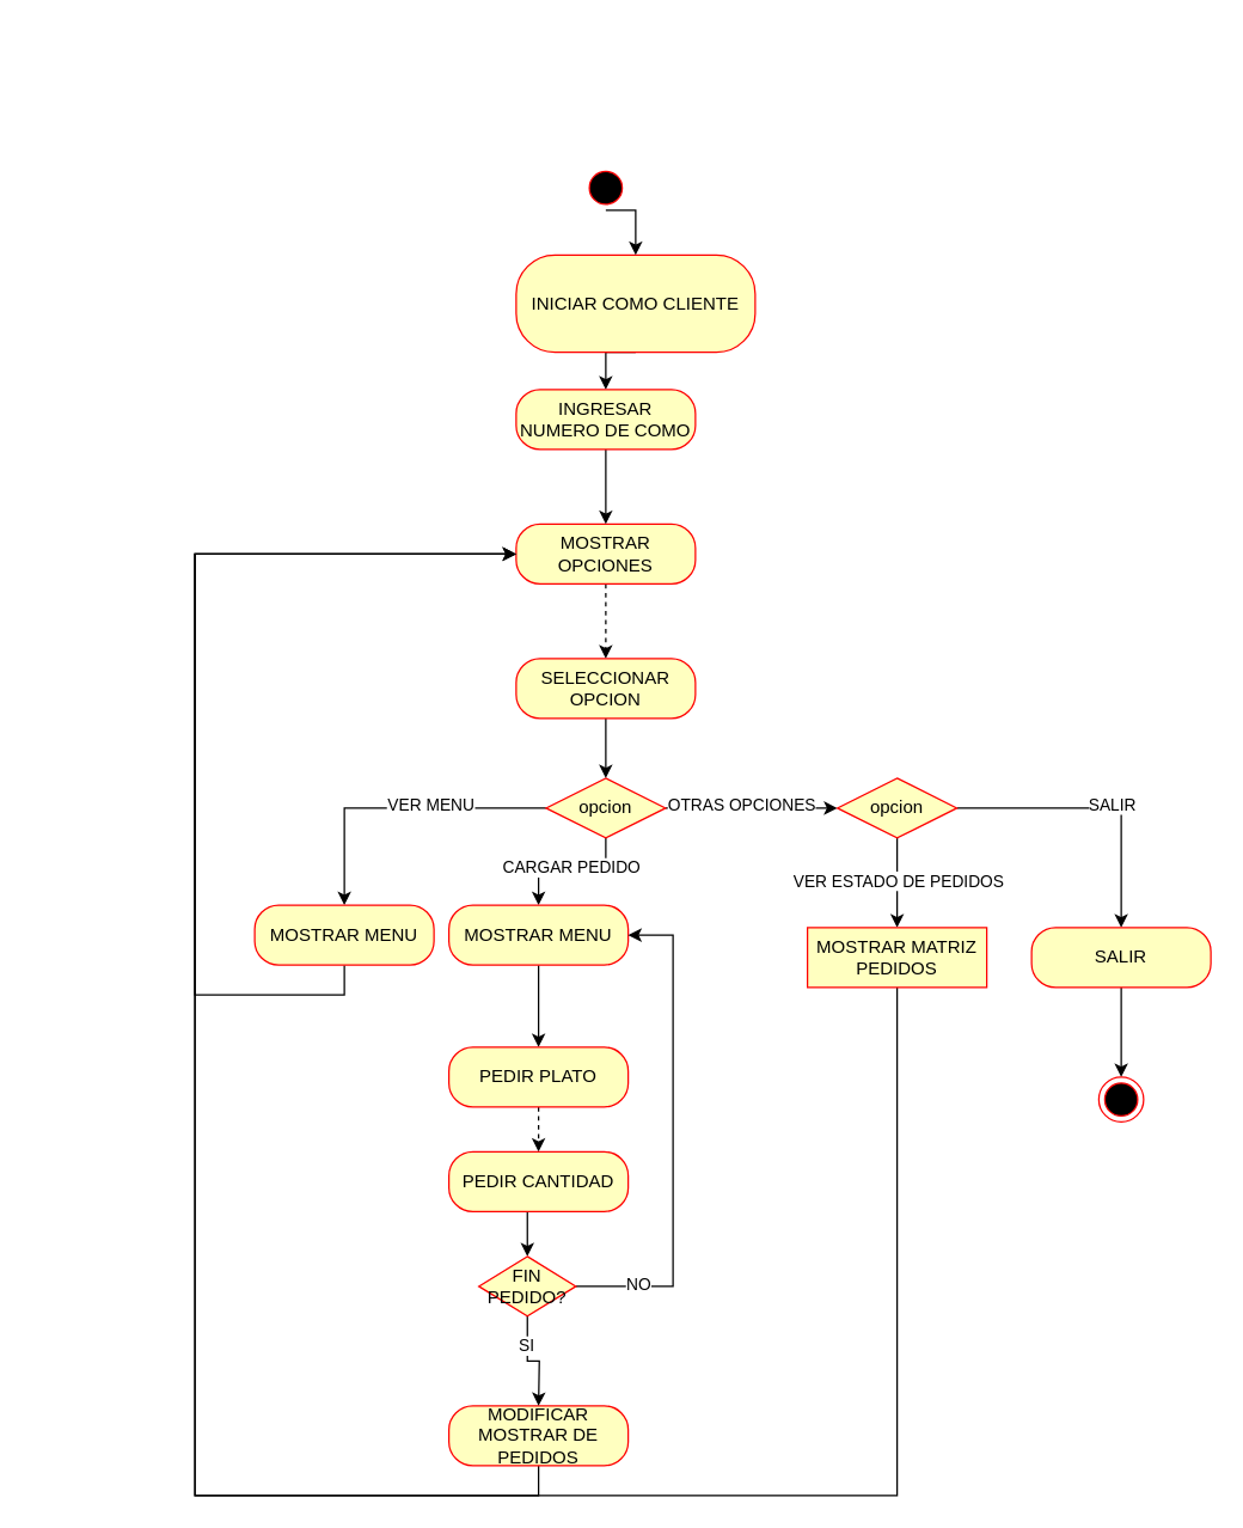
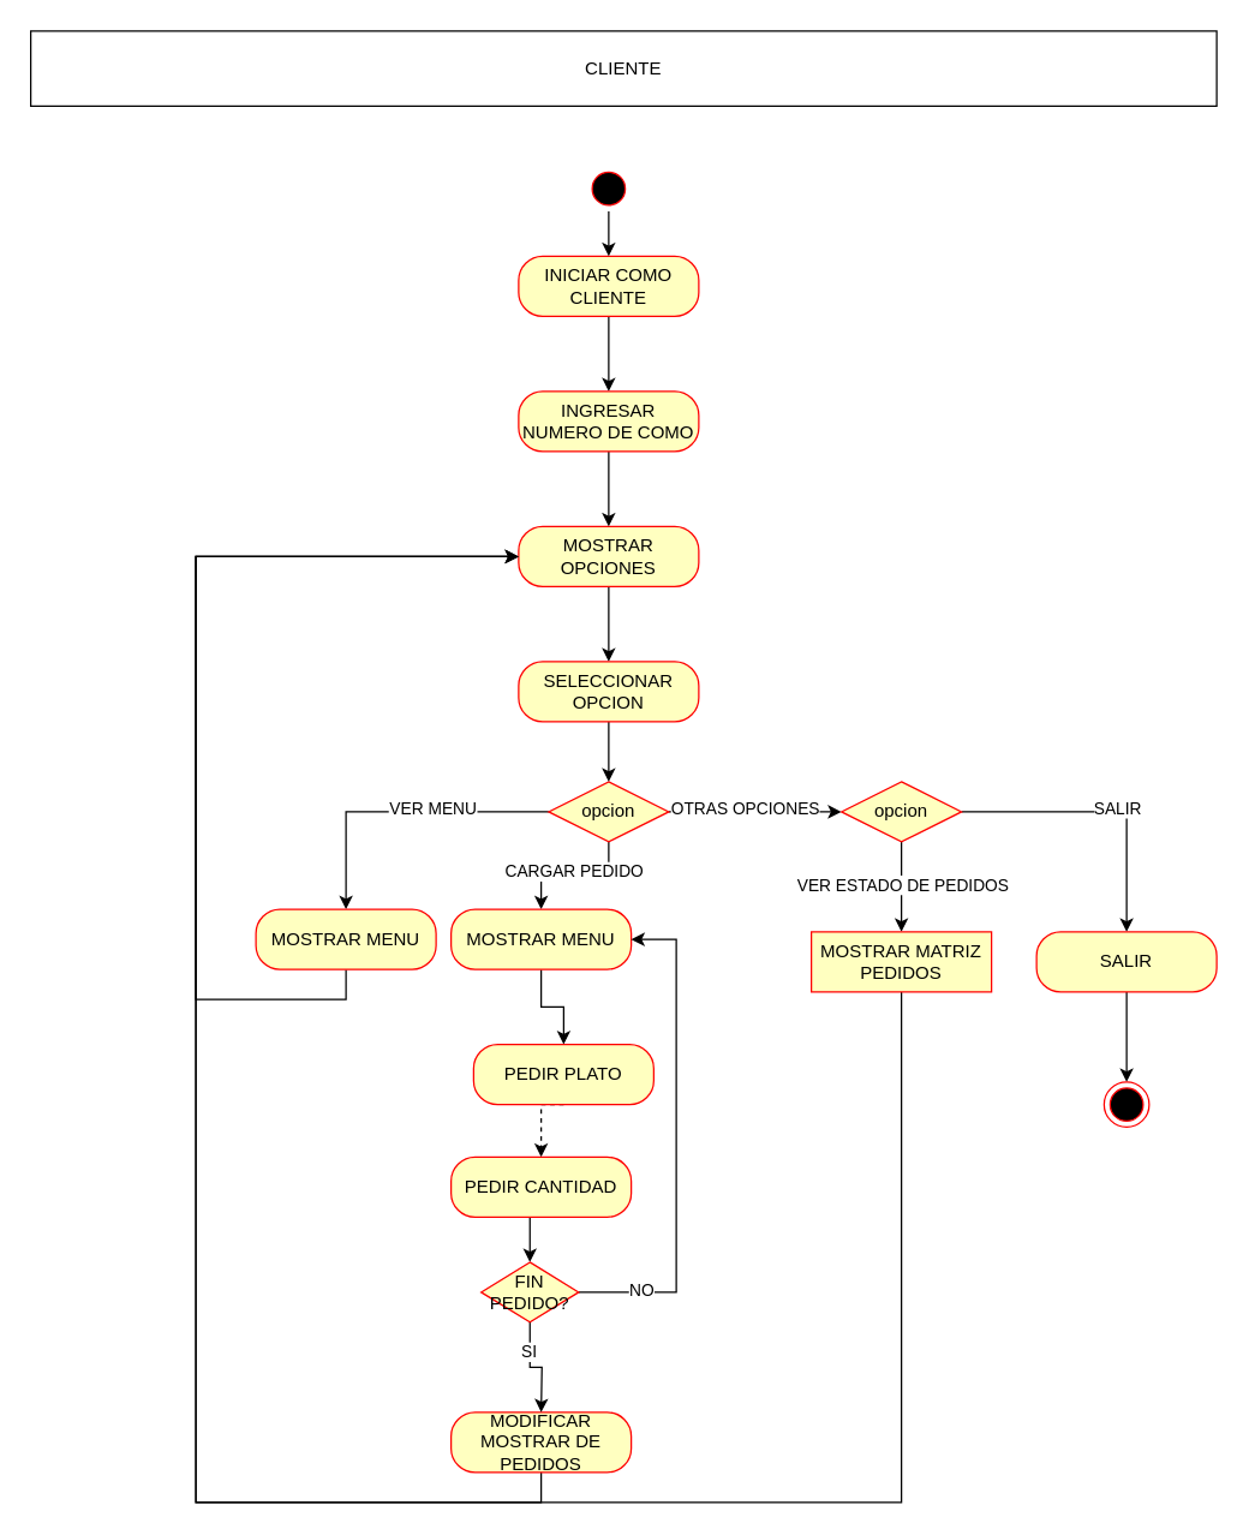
+ <mxCell id="2" value="CLIENTE" style="html=1;whiteSpace=wrap;" vertex="1" parent="1"><mxGeometry x="20" y="20" width="790" height="50" as="geometry" /></mxCell>
- <mxCell id="4" value="INICIAR COMO CLIENTE" style="rounded=1;whiteSpace=wrap;html=1;arcSize=40;fontColor=#000000;fillColor=#ffffc0;strokeColor=#ff0000;" vertex="1" parent="1"><mxGeometry x="345" y="170" width="160" height="65" as="geometry" /></mxCell>
+ <mxCell id="4" value="INICIAR COMO CLIENTE" style="rounded=1;whiteSpace=wrap;html=1;arcSize=40;fontColor=#000000;fillColor=#ffffc0;strokeColor=#ff0000;" vertex="1" parent="1"><mxGeometry x="345" y="170" width="120" height="40" as="geometry" /></mxCell>
- <mxCell id="9" style="edgeStyle=orthogonalEdgeStyle;rounded=0;orthogonalLoop=1;jettySize=auto;html=1;exitX=0.5;exitY=1;exitDx=0;exitDy=0;entryX=0.5;entryY=0;entryDx=0;entryDy=0;dashed=1;" edge="1" parent="1" source="10" target="44"><mxGeometry relative="1" as="geometry" /></mxCell>
+ <mxCell id="9" style="edgeStyle=orthogonalEdgeStyle;rounded=0;orthogonalLoop=1;jettySize=auto;html=1;exitX=0.5;exitY=1;exitDx=0;exitDy=0;entryX=0.5;entryY=0;entryDx=0;entryDy=0;" edge="1" parent="1" source="10" target="44"><mxGeometry relative="1" as="geometry" /></mxCell>
- <mxCell id="26" value="PEDIR PLATO" style="rounded=1;whiteSpace=wrap;html=1;arcSize=40;fontColor=#000000;fillColor=#ffffc0;strokeColor=#ff0000;" vertex="1" parent="1"><mxGeometry x="300" y="700" width="120" height="40" as="geometry" /></mxCell>
+ <mxCell id="26" value="PEDIR PLATO" style="rounded=1;whiteSpace=wrap;html=1;arcSize=40;fontColor=#000000;fillColor=#ffffc0;strokeColor=#ff0000;" vertex="1" parent="1"><mxGeometry x="315" y="695" width="120" height="40" as="geometry" /></mxCell>
